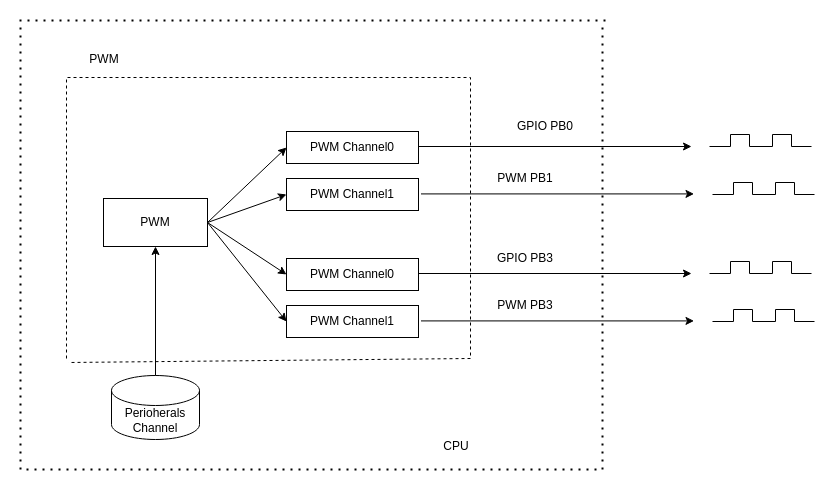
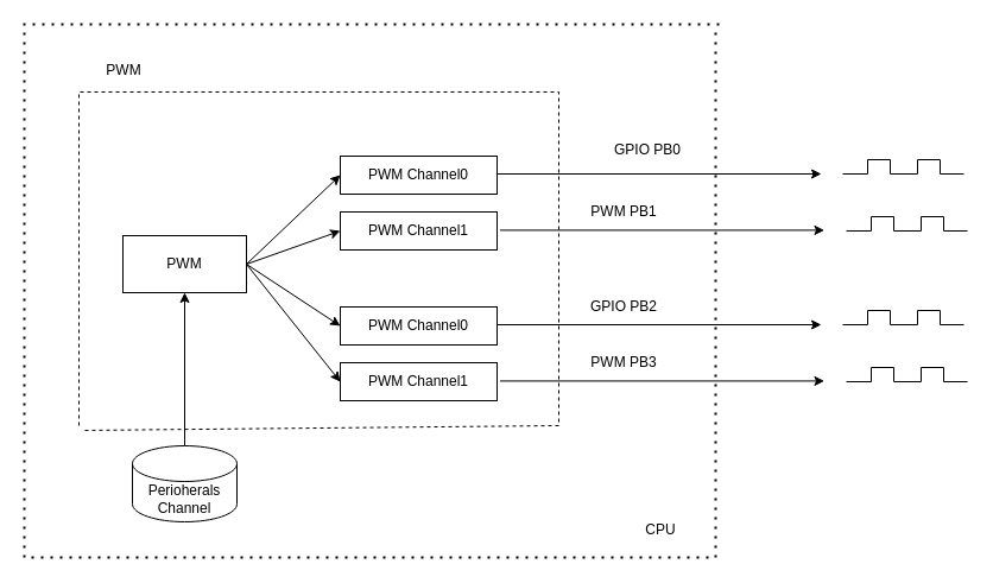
- <mxCell id="23" value="GPIO PB3" style="text;html=1;align=center;verticalAlign=middle;whiteSpace=wrap;rounded=0;" vertex="1" parent="1"><mxGeometry x="495" y="243" width="60" height="30" as="geometry" /></mxCell>
+ <mxCell id="23" value="GPIO PB2" style="text;html=1;align=center;verticalAlign=middle;whiteSpace=wrap;rounded=0;" vertex="1" parent="1"><mxGeometry x="495" y="243" width="60" height="30" as="geometry" /></mxCell>
- <mxCell id="15" value="CPU" style="text;html=1;align=center;verticalAlign=middle;whiteSpace=wrap;rounded=0;" parent="1" vertex="1"><mxGeometry x="426" y="431" width="60" height="30" as="geometry" /></mxCell>
+ <mxCell id="15" value="CPU" style="text;html=1;align=center;verticalAlign=middle;whiteSpace=wrap;rounded=0;" parent="1" vertex="1"><mxGeometry x="526" y="431" width="60" height="30" as="geometry" /></mxCell>
